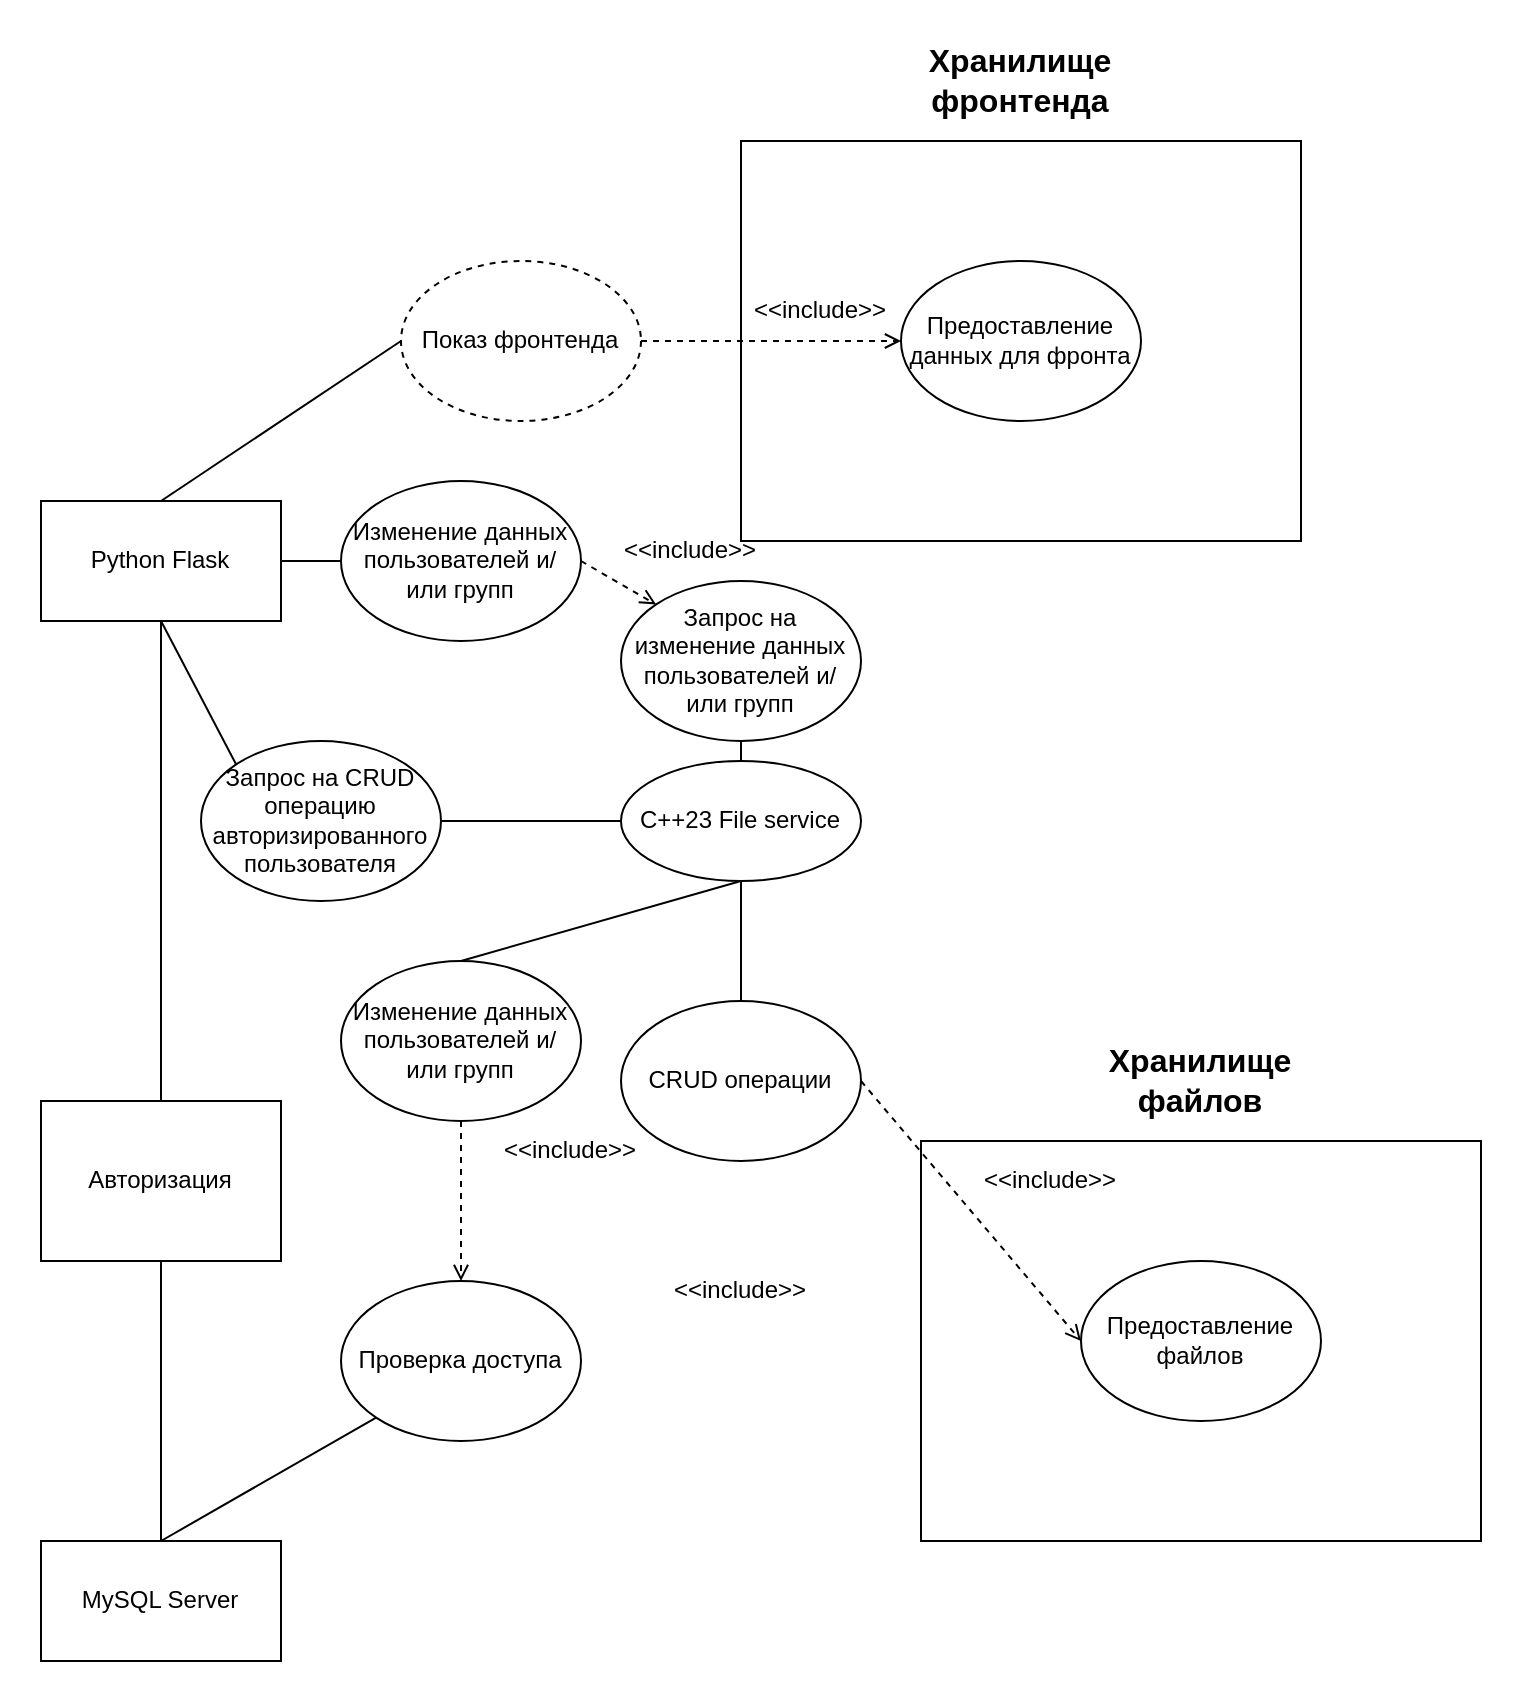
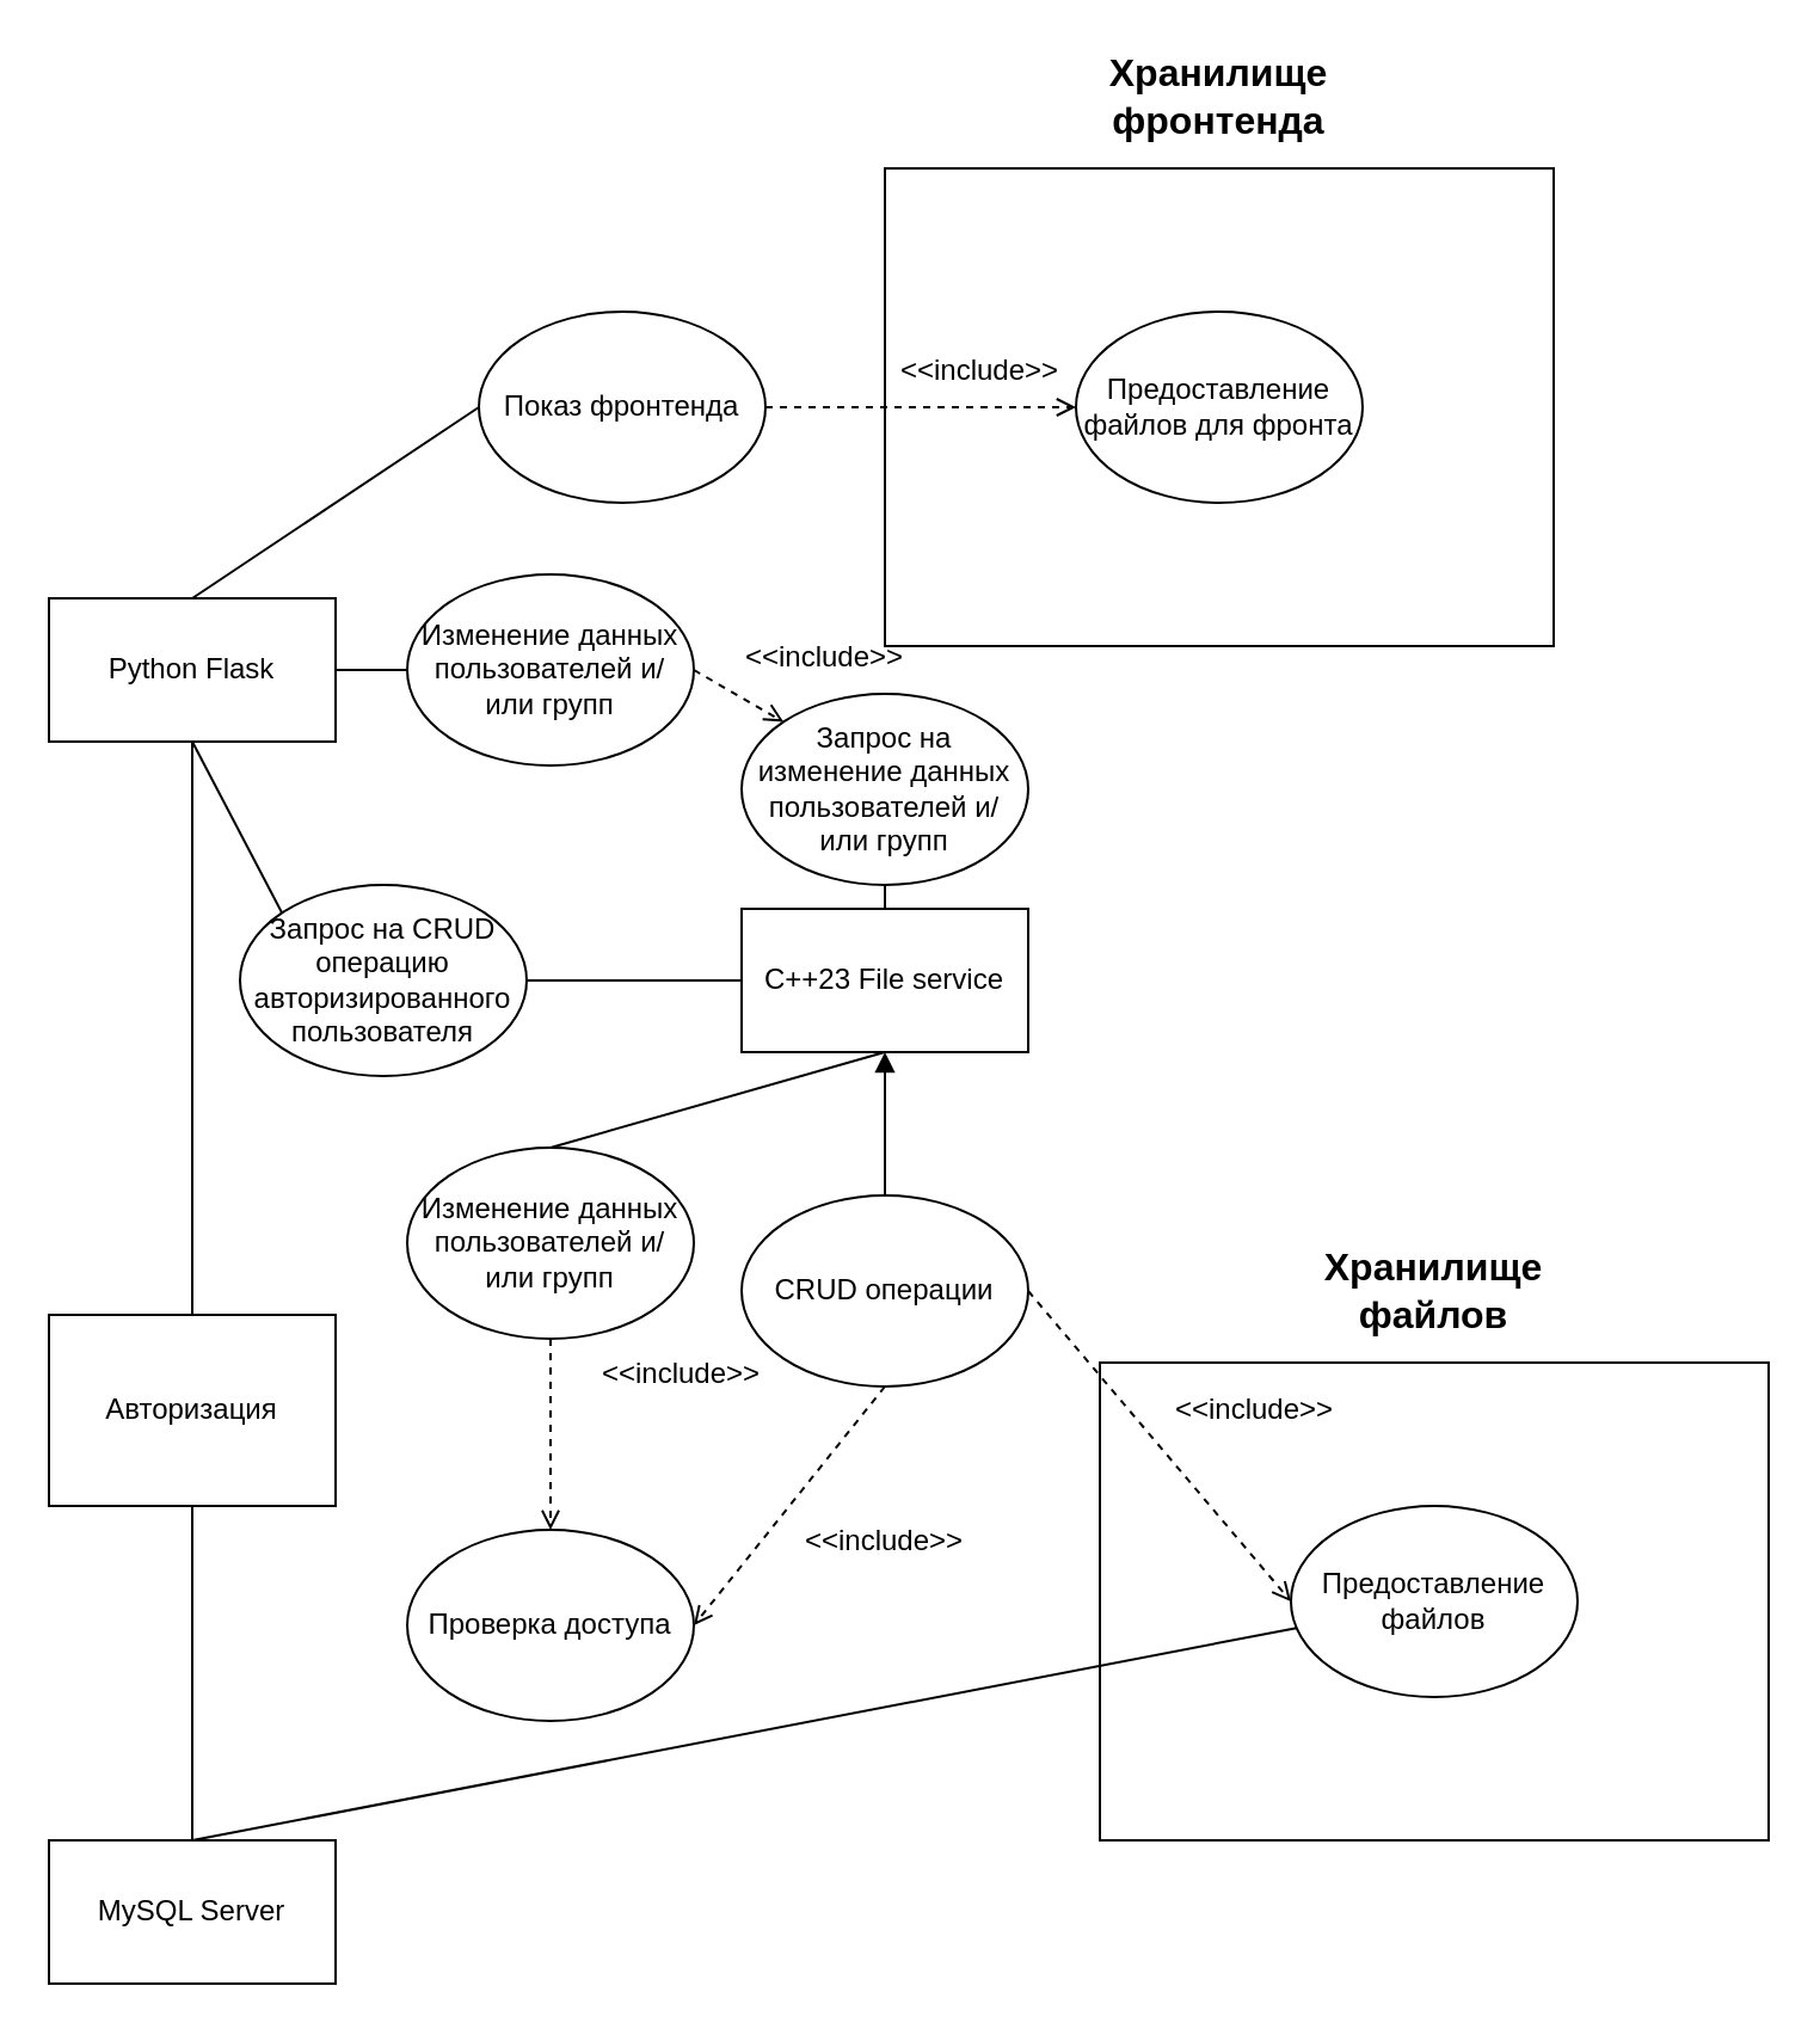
- <mxCell id="10" value="Показ фронтенда" style="ellipse;whiteSpace=wrap;html=1;labelBackgroundColor=none;dashed=1;" parent="1" vertex="1"><mxGeometry x="200" y="130" width="120" height="80" as="geometry" /></mxCell>
+ <mxCell id="10" value="Показ фронтенда" style="ellipse;whiteSpace=wrap;html=1;labelBackgroundColor=none;" parent="1" vertex="1"><mxGeometry x="200" y="130" width="120" height="80" as="geometry" /></mxCell>
- <mxCell id="13" value="Предоставление данных для фронта" style="ellipse;whiteSpace=wrap;html=1;labelBackgroundColor=none;" parent="1" vertex="1"><mxGeometry x="450" y="130" width="120" height="80" as="geometry" /></mxCell>
+ <mxCell id="13" value="Предоставление файлов для фронта" style="ellipse;whiteSpace=wrap;html=1;labelBackgroundColor=none;" parent="1" vertex="1"><mxGeometry x="450" y="130" width="120" height="80" as="geometry" /></mxCell>
- <mxCell id="3" value="C++23 File service" style="ellipse;whiteSpace=wrap;html=1;labelBackgroundColor=none;" parent="1" vertex="1"><mxGeometry x="310" y="380" width="120" height="60" as="geometry" /></mxCell>
+ <mxCell id="3" value="C++23 File service" style="rounded=0;whiteSpace=wrap;html=1;labelBackgroundColor=none;" parent="1" vertex="1"><mxGeometry x="310" y="380" width="120" height="60" as="geometry" /></mxCell>
- <mxCell id="38" value="" style="endArrow=none;html=1;rounded=0;entryX=0.5;entryY=1;entryDx=0;entryDy=0;exitX=0.5;exitY=0;exitDx=0;exitDy=0;labelBackgroundColor=none;fontColor=default;" parent="1" source="25" target="3" edge="1"><mxGeometry width="50" height="50" relative="1" as="geometry"><mxPoint x="420" y="550" as="sourcePoint" /><mxPoint x="500" y="510" as="targetPoint" /></mxGeometry></mxCell>
+ <mxCell id="38" value="" style="endArrow=block;html=1;rounded=0;entryX=0.5;entryY=1;entryDx=0;entryDy=0;exitX=0.5;exitY=0;exitDx=0;exitDy=0;labelBackgroundColor=none;fontColor=default;" parent="1" source="25" target="3" edge="1"><mxGeometry width="50" height="50" relative="1" as="geometry"><mxPoint x="420" y="550" as="sourcePoint" /><mxPoint x="500" y="510" as="targetPoint" /></mxGeometry></mxCell>
+ <mxCell id="32" value="" style="html=1;verticalAlign=bottom;labelBackgroundColor=none;endArrow=open;endFill=0;dashed=1;rounded=0;entryX=1;entryY=0.5;entryDx=0;entryDy=0;exitX=0.5;exitY=1;exitDx=0;exitDy=0;fontColor=default;" parent="1" source="25" target="26" edge="1"><mxGeometry width="160" relative="1" as="geometry"><mxPoint x="300" y="400" as="sourcePoint" /><mxPoint x="338" y="422" as="targetPoint" /></mxGeometry></mxCell>
- <mxCell id="31" value="" style="endArrow=none;html=1;rounded=0;exitX=0.5;exitY=0;exitDx=0;exitDy=0;entryX=0;entryY=1;entryDx=0;entryDy=0;labelBackgroundColor=none;fontColor=default;" parent="1" source="4" target="26" edge="1"><mxGeometry width="50" height="50" relative="1" as="geometry"><mxPoint x="300" y="560" as="sourcePoint" /><mxPoint x="350" y="510" as="targetPoint" /></mxGeometry></mxCell>
+ <mxCell id="31" value="" style="endArrow=none;html=1;rounded=0;exitX=0.5;exitY=0;exitDx=0;exitDy=0;labelBackgroundColor=none;fontColor=default;" parent="1" source="4" target="22" edge="1"><mxGeometry width="50" height="50" relative="1" as="geometry"><mxPoint x="300" y="560" as="sourcePoint" /><mxPoint x="350" y="510" as="targetPoint" /></mxGeometry></mxCell>
